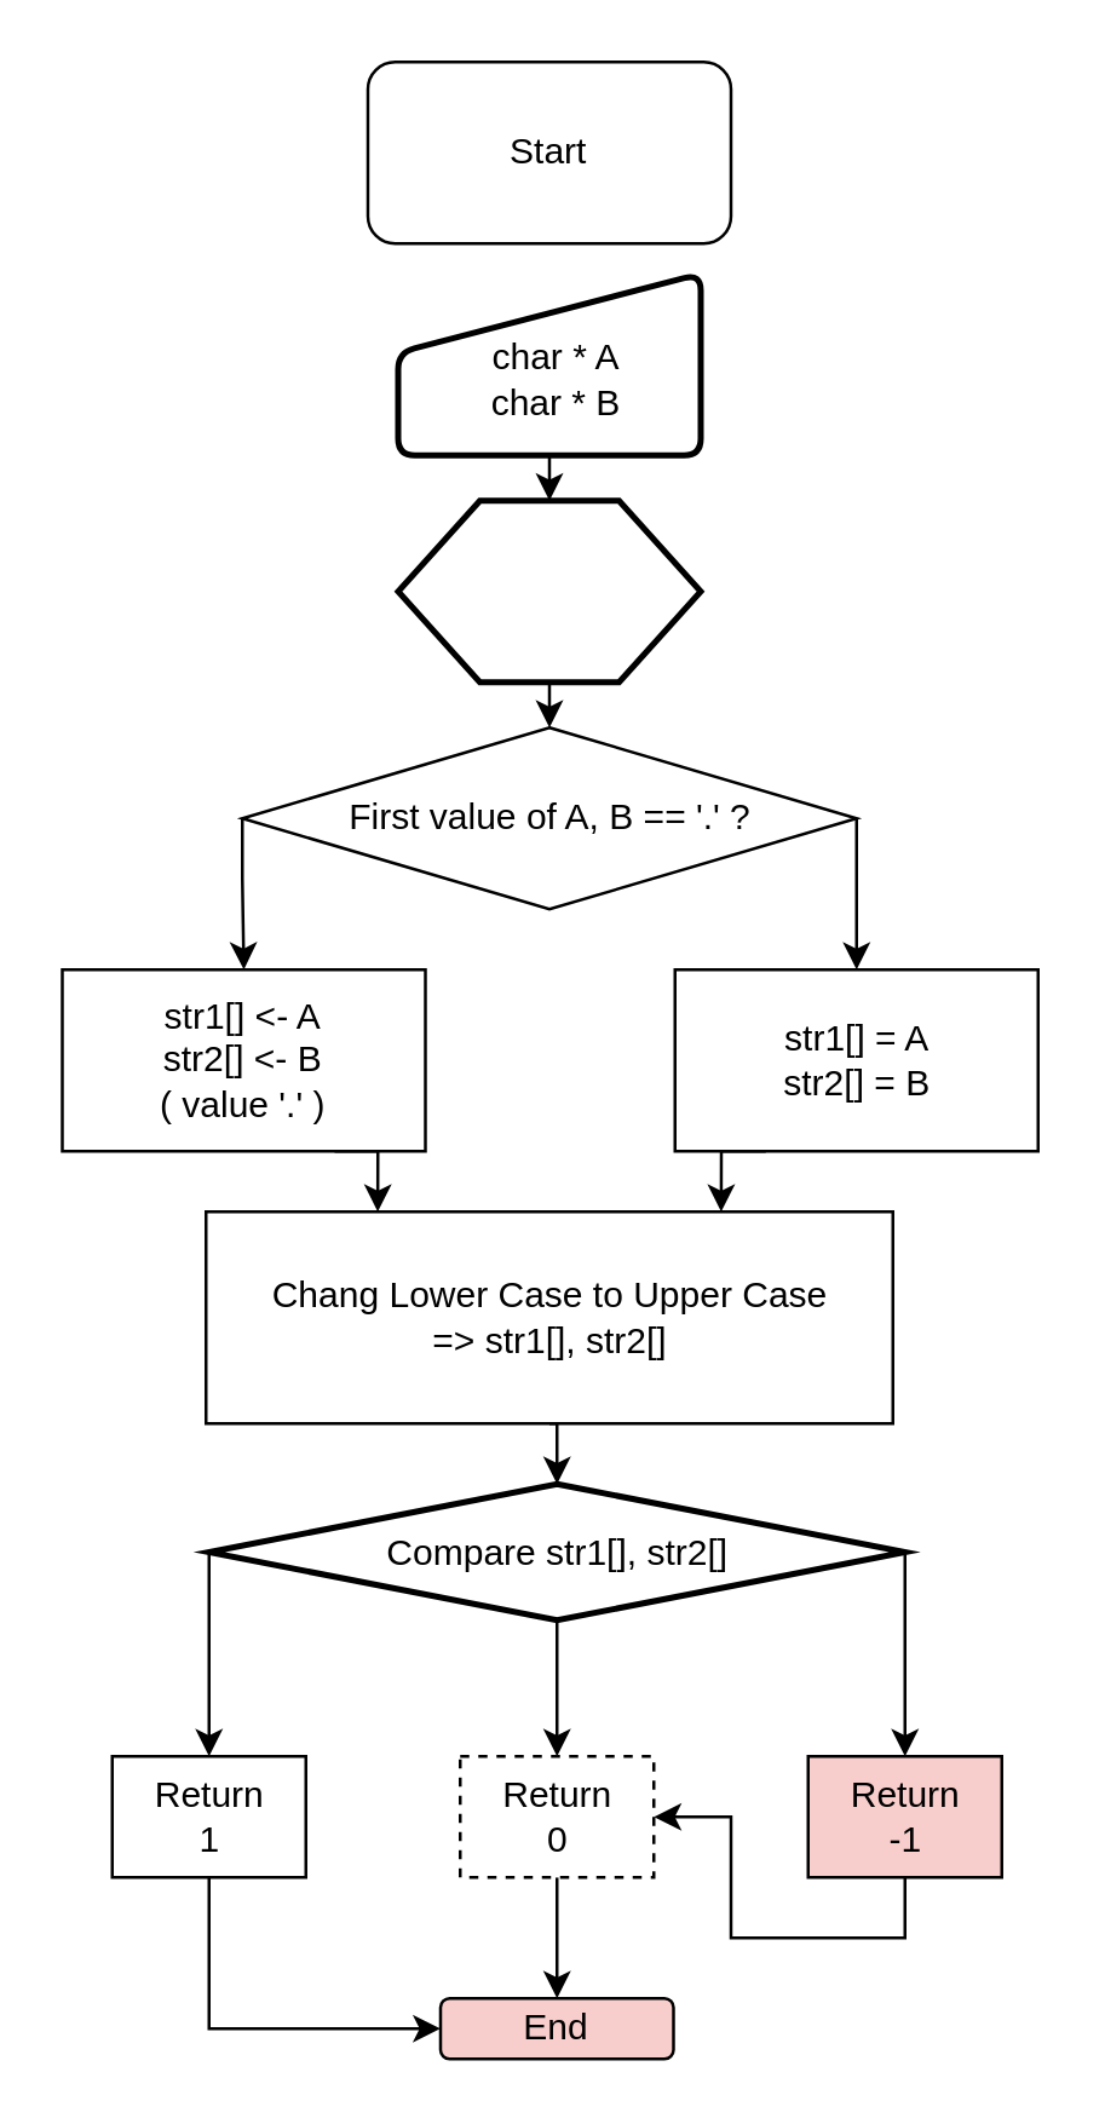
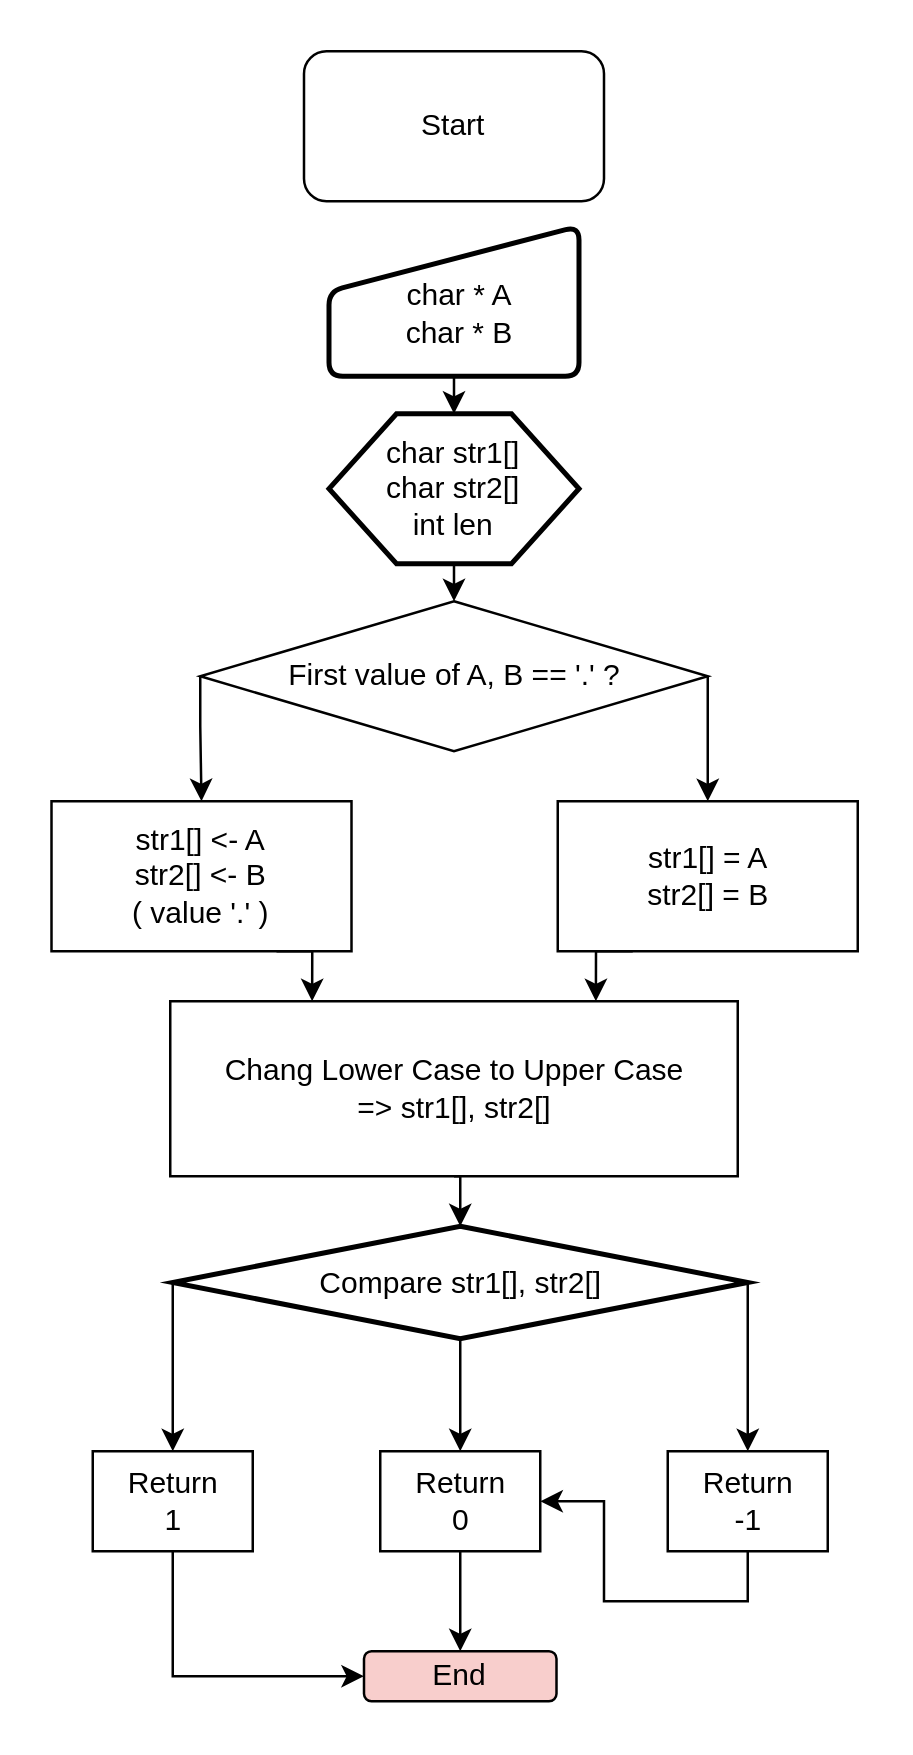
+ <mxCell id="8" value="char str1[]&lt;br&gt;char str2[]&lt;br&gt;int len&lt;br&gt;" style="text;html=1;strokeColor=none;fillColor=none;align=center;verticalAlign=middle;whiteSpace=wrap;rounded=0;" vertex="1" parent="1"><mxGeometry x="131" y="170" width="100" height="50" as="geometry" /></mxCell>
- <mxCell id="25" value="Return&lt;br&gt;0&lt;br&gt;" style="rounded=0;whiteSpace=wrap;html=1;dashed=1;" vertex="1" parent="1"><mxGeometry x="151.5" y="580" width="64" height="40" as="geometry" /></mxCell>
+ <mxCell id="25" value="Return&lt;br&gt;0&lt;br&gt;" style="rounded=0;whiteSpace=wrap;html=1;" vertex="1" parent="1"><mxGeometry x="151.5" y="580" width="64" height="40" as="geometry" /></mxCell>
- <mxCell id="27" value="Return&lt;br&gt;-1&lt;br&gt;" style="rounded=0;whiteSpace=wrap;html=1;fillColor=#f8cecc;" vertex="1" parent="1"><mxGeometry x="266.5" y="580" width="64" height="40" as="geometry" /></mxCell>
+ <mxCell id="27" value="Return&lt;br&gt;-1&lt;br&gt;" style="rounded=0;whiteSpace=wrap;html=1;" vertex="1" parent="1"><mxGeometry x="266.5" y="580" width="64" height="40" as="geometry" /></mxCell>
